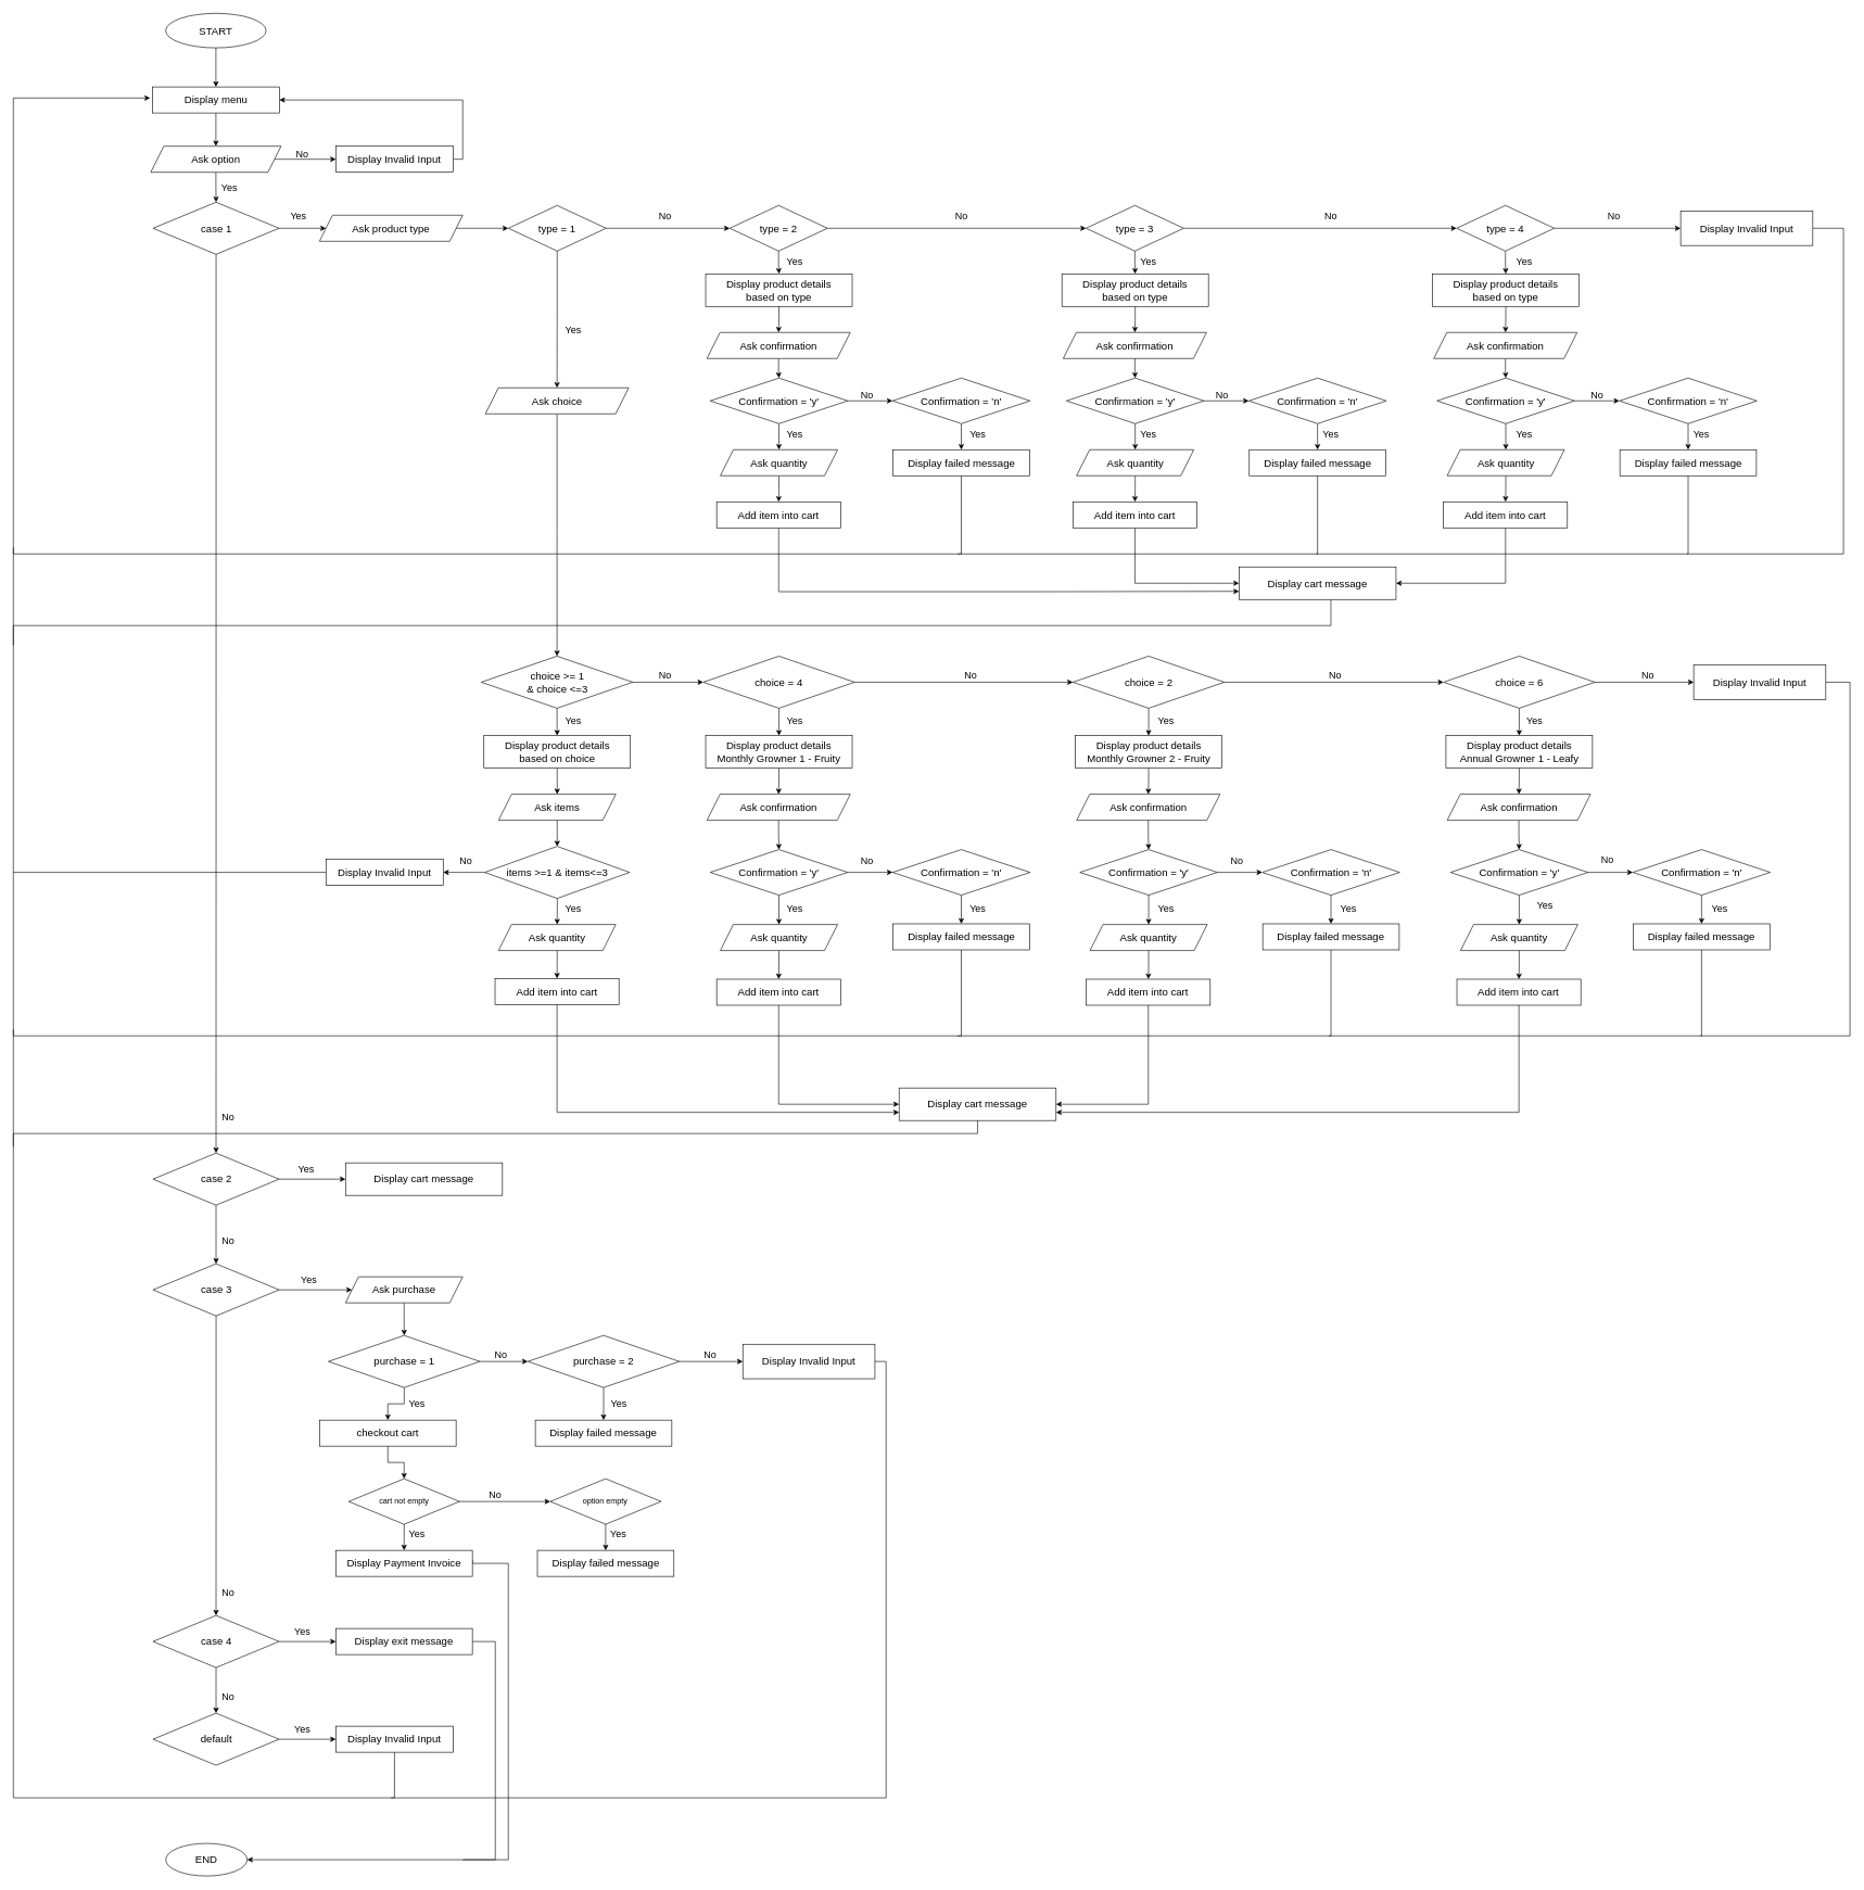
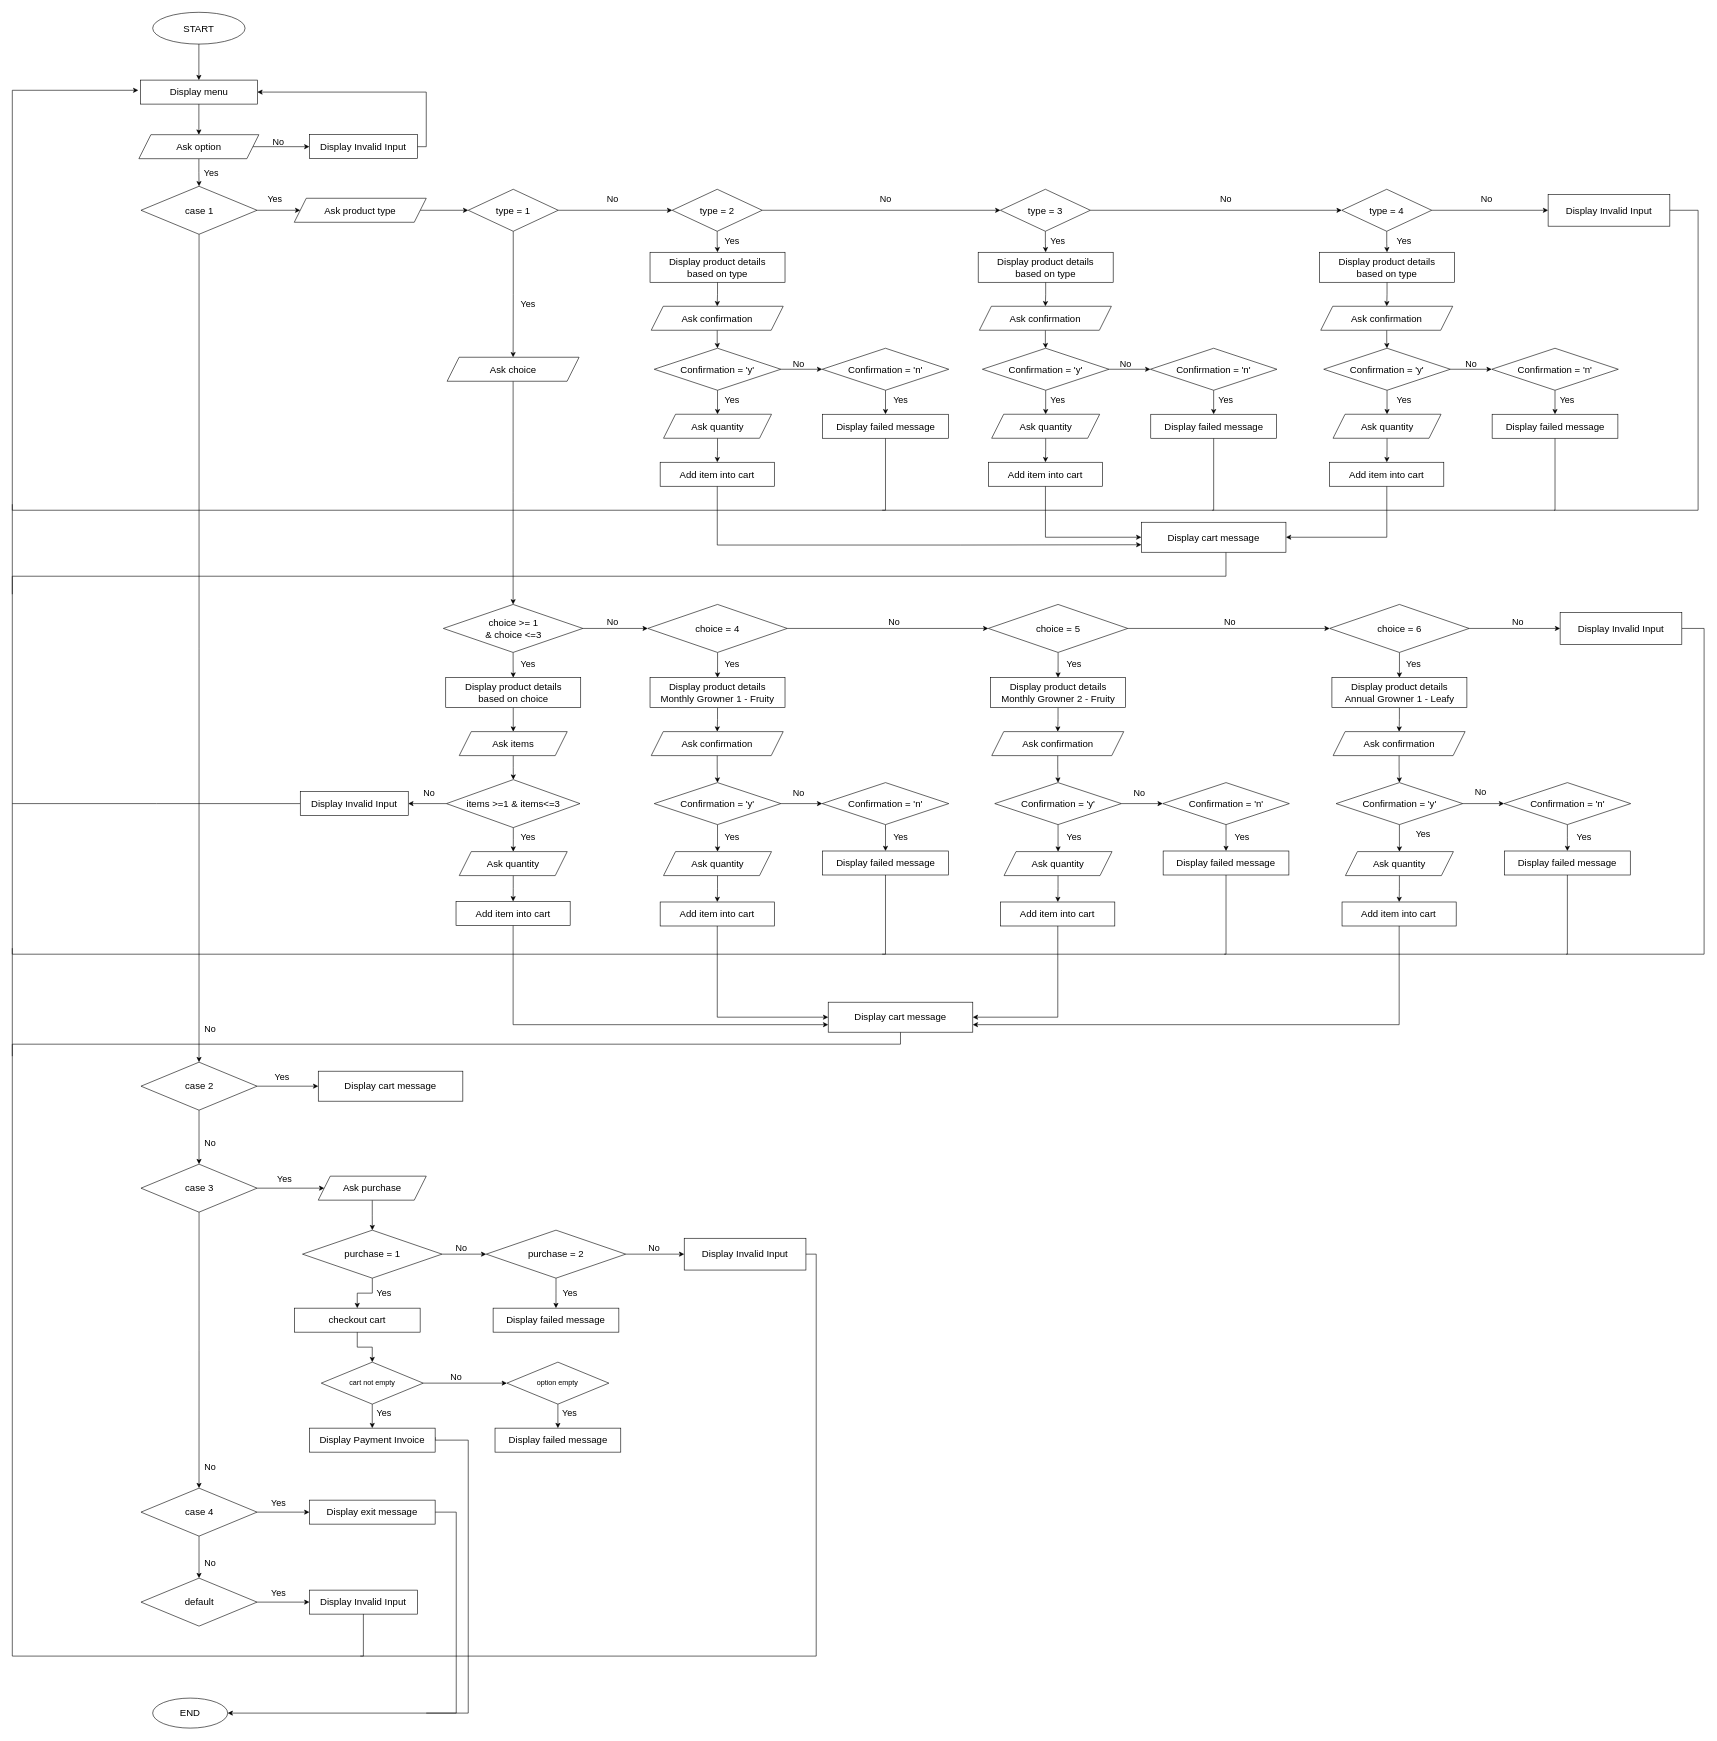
- <mxCell id="109" value="&lt;span style=&quot;font-size: 16px;&quot;&gt;choice = 2&lt;/span&gt;" style="rhombus;whiteSpace=wrap;html=1;" vertex="1" parent="1"><mxGeometry x="1646.87" y="1007" width="232.5" height="80" as="geometry" /></mxCell>
+ <mxCell id="109" value="&lt;span style=&quot;font-size: 16px;&quot;&gt;choice = 5&lt;/span&gt;" style="rhombus;whiteSpace=wrap;html=1;" vertex="1" parent="1"><mxGeometry x="1646.87" y="1007" width="232.5" height="80" as="geometry" /></mxCell>
